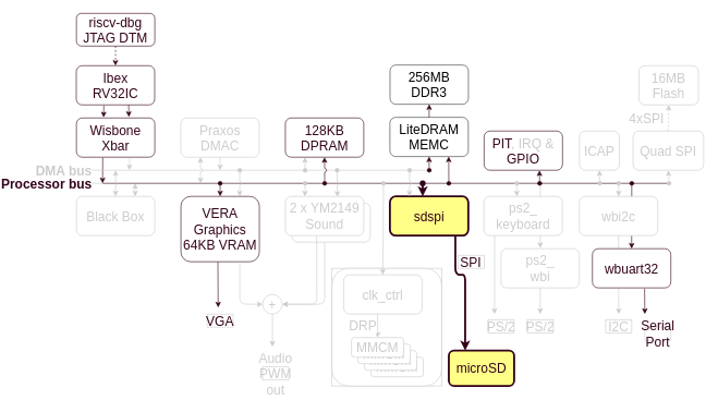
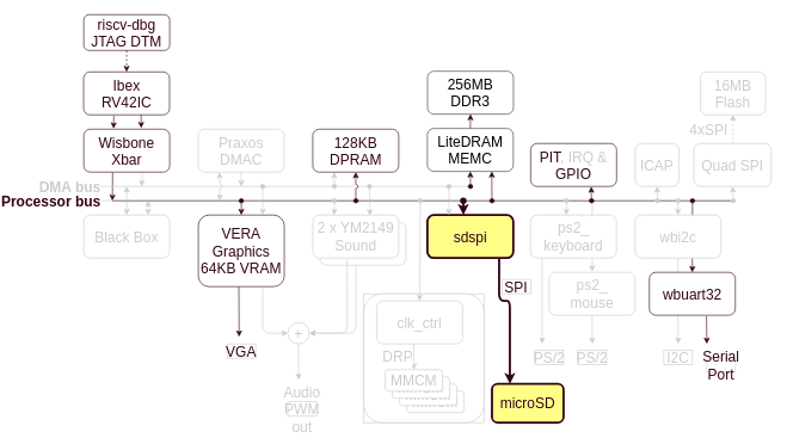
- <mxCell id="6" value="Ibex&lt;br style=&quot;font-size: 20px;&quot;&gt;RV32IC&lt;br style=&quot;font-size: 20px;&quot;&gt;" style="rounded=1;whiteSpace=wrap;html=1;fontSize=20;strokeColor=#33001A;fontColor=#33001A;" parent="1" vertex="1"><mxGeometry x="49.8" y="100" width="120" height="60" as="geometry" /></mxCell>
+ <mxCell id="6" value="Ibex&lt;br style=&quot;font-size: 20px;&quot;&gt;RV42IC&lt;br style=&quot;font-size: 20px;&quot;&gt;" style="rounded=1;whiteSpace=wrap;html=1;fontSize=20;strokeColor=#33001A;fontColor=#33001A;" parent="1" vertex="1"><mxGeometry x="49.8" y="100" width="120" height="60" as="geometry" /></mxCell>
- <mxCell id="3" value="ps2_&lt;br&gt;wbi" style="rounded=1;whiteSpace=wrap;html=1;fontSize=20;strokeColor=#CCCCCC;fontColor=#CCCCCC;" parent="1" vertex="1"><mxGeometry x="699.8" y="380" width="120" height="60" as="geometry" /></mxCell>
+ <mxCell id="3" value="ps2_&lt;br&gt;mouse" style="rounded=1;whiteSpace=wrap;html=1;fontSize=20;strokeColor=#CCCCCC;fontColor=#CCCCCC;" parent="1" vertex="1"><mxGeometry x="699.8" y="380" width="120" height="60" as="geometry" /></mxCell>
